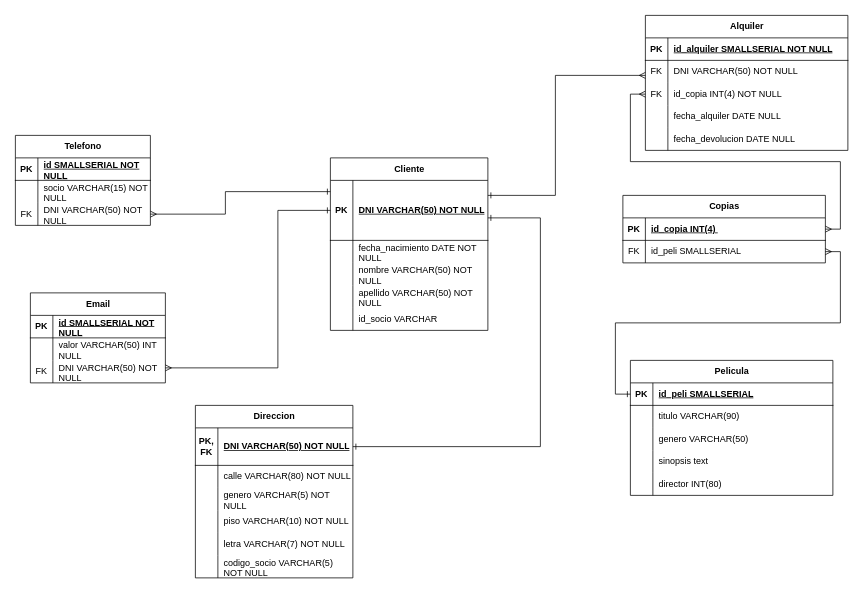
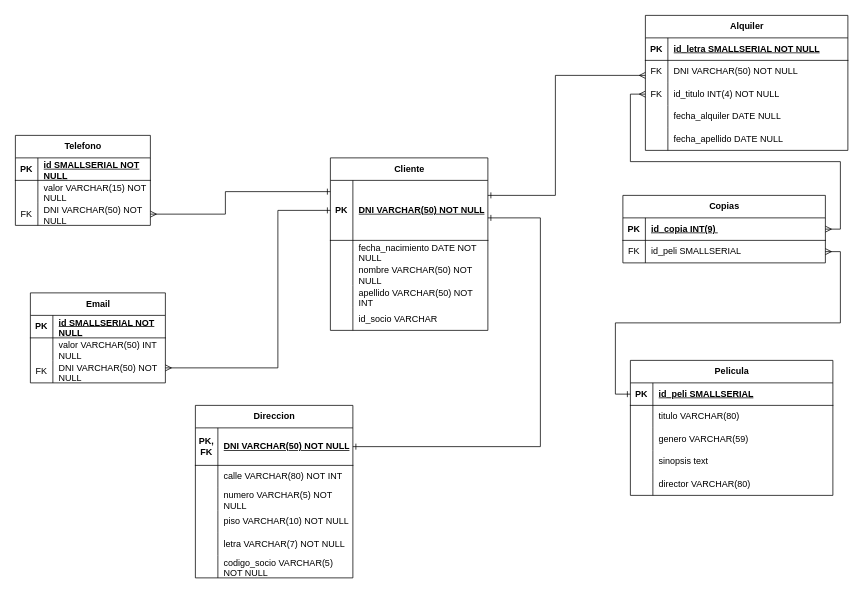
- <mxCell id="21" value="id_alquiler SMALLSERIAL NOT NULL" style="shape=partialRectangle;connectable=0;fillColor=none;top=0;left=0;bottom=0;right=0;align=left;spacingLeft=6;fontStyle=5;overflow=hidden;whiteSpace=wrap;html=1;" parent="19" vertex="1"><mxGeometry x="30" width="240" height="30" as="geometry"><mxRectangle width="240" height="30" as="alternateBounds" /></mxGeometry></mxCell>
+ <mxCell id="21" value="id_letra SMALLSERIAL NOT NULL" style="shape=partialRectangle;connectable=0;fillColor=none;top=0;left=0;bottom=0;right=0;align=left;spacingLeft=6;fontStyle=5;overflow=hidden;whiteSpace=wrap;html=1;" parent="19" vertex="1"><mxGeometry x="30" width="240" height="30" as="geometry"><mxRectangle width="240" height="30" as="alternateBounds" /></mxGeometry></mxCell>
- <mxCell id="27" value="id_copia INT(4) NOT NULL" style="shape=partialRectangle;connectable=0;fillColor=none;top=0;left=0;bottom=0;right=0;align=left;spacingLeft=6;overflow=hidden;whiteSpace=wrap;html=1;" parent="25" vertex="1"><mxGeometry x="30" width="240" height="30" as="geometry"><mxRectangle width="240" height="30" as="alternateBounds" /></mxGeometry></mxCell>
+ <mxCell id="27" value="id_titulo INT(4) NOT NULL" style="shape=partialRectangle;connectable=0;fillColor=none;top=0;left=0;bottom=0;right=0;align=left;spacingLeft=6;overflow=hidden;whiteSpace=wrap;html=1;" parent="25" vertex="1"><mxGeometry x="30" width="240" height="30" as="geometry"><mxRectangle width="240" height="30" as="alternateBounds" /></mxGeometry></mxCell>
- <mxCell id="33" value="fecha_devolucion DATE NULL" style="shape=partialRectangle;connectable=0;fillColor=none;top=0;left=0;bottom=0;right=0;align=left;spacingLeft=6;overflow=hidden;whiteSpace=wrap;html=1;" parent="31" vertex="1"><mxGeometry x="30" width="240" height="30" as="geometry"><mxRectangle width="240" height="30" as="alternateBounds" /></mxGeometry></mxCell>
+ <mxCell id="33" value="fecha_apellido DATE NULL" style="shape=partialRectangle;connectable=0;fillColor=none;top=0;left=0;bottom=0;right=0;align=left;spacingLeft=6;overflow=hidden;whiteSpace=wrap;html=1;" parent="31" vertex="1"><mxGeometry x="30" width="240" height="30" as="geometry"><mxRectangle width="240" height="30" as="alternateBounds" /></mxGeometry></mxCell>
- <mxCell id="42" value="socio VARCHAR(15) NOT NULL" style="shape=partialRectangle;connectable=0;fillColor=none;top=0;left=0;bottom=0;right=0;align=left;spacingLeft=6;overflow=hidden;whiteSpace=wrap;html=1;" parent="40" vertex="1"><mxGeometry x="30" width="150" height="30" as="geometry"><mxRectangle width="150" height="30" as="alternateBounds" /></mxGeometry></mxCell>
+ <mxCell id="42" value="valor VARCHAR(15) NOT NULL" style="shape=partialRectangle;connectable=0;fillColor=none;top=0;left=0;bottom=0;right=0;align=left;spacingLeft=6;overflow=hidden;whiteSpace=wrap;html=1;" parent="40" vertex="1"><mxGeometry x="30" width="150" height="30" as="geometry"><mxRectangle width="150" height="30" as="alternateBounds" /></mxGeometry></mxCell>
- <mxCell id="97" value="id_copia INT(4)&amp;nbsp;" style="shape=partialRectangle;connectable=0;fillColor=none;top=0;left=0;bottom=0;right=0;align=left;spacingLeft=6;fontStyle=5;overflow=hidden;whiteSpace=wrap;html=1;" vertex="1" parent="95"><mxGeometry x="30" width="240" height="30" as="geometry"><mxRectangle width="240" height="30" as="alternateBounds" /></mxGeometry></mxCell>
+ <mxCell id="97" value="id_copia INT(9)&amp;nbsp;" style="shape=partialRectangle;connectable=0;fillColor=none;top=0;left=0;bottom=0;right=0;align=left;spacingLeft=6;fontStyle=5;overflow=hidden;whiteSpace=wrap;html=1;" vertex="1" parent="95"><mxGeometry x="30" width="240" height="30" as="geometry"><mxRectangle width="240" height="30" as="alternateBounds" /></mxGeometry></mxCell>
- <mxCell id="14" value="apellido VARCHAR(50) NOT NULL" style="shape=partialRectangle;connectable=0;fillColor=none;top=0;left=0;bottom=0;right=0;align=left;spacingLeft=6;overflow=hidden;whiteSpace=wrap;html=1;" parent="12" vertex="1"><mxGeometry x="30" width="180" height="30" as="geometry"><mxRectangle width="180" height="30" as="alternateBounds" /></mxGeometry></mxCell>
+ <mxCell id="14" value="apellido VARCHAR(50) NOT INT" style="shape=partialRectangle;connectable=0;fillColor=none;top=0;left=0;bottom=0;right=0;align=left;spacingLeft=6;overflow=hidden;whiteSpace=wrap;html=1;" parent="12" vertex="1"><mxGeometry x="30" width="180" height="30" as="geometry"><mxRectangle width="180" height="30" as="alternateBounds" /></mxGeometry></mxCell>
- <mxCell id="84" value="titulo VARCHAR(90)" style="shape=partialRectangle;connectable=0;fillColor=none;top=0;left=0;bottom=0;right=0;align=left;spacingLeft=6;overflow=hidden;whiteSpace=wrap;html=1;" vertex="1" parent="82"><mxGeometry x="30" width="240" height="30" as="geometry"><mxRectangle width="240" height="30" as="alternateBounds" /></mxGeometry></mxCell>
+ <mxCell id="84" value="titulo VARCHAR(80)" style="shape=partialRectangle;connectable=0;fillColor=none;top=0;left=0;bottom=0;right=0;align=left;spacingLeft=6;overflow=hidden;whiteSpace=wrap;html=1;" vertex="1" parent="82"><mxGeometry x="30" width="240" height="30" as="geometry"><mxRectangle width="240" height="30" as="alternateBounds" /></mxGeometry></mxCell>
- <mxCell id="87" value="genero VARCHAR(50)" style="shape=partialRectangle;connectable=0;fillColor=none;top=0;left=0;bottom=0;right=0;align=left;spacingLeft=6;overflow=hidden;whiteSpace=wrap;html=1;" vertex="1" parent="85"><mxGeometry x="30" width="240" height="30" as="geometry"><mxRectangle width="240" height="30" as="alternateBounds" /></mxGeometry></mxCell>
+ <mxCell id="87" value="genero VARCHAR(59)" style="shape=partialRectangle;connectable=0;fillColor=none;top=0;left=0;bottom=0;right=0;align=left;spacingLeft=6;overflow=hidden;whiteSpace=wrap;html=1;" vertex="1" parent="85"><mxGeometry x="30" width="240" height="30" as="geometry"><mxRectangle width="240" height="30" as="alternateBounds" /></mxGeometry></mxCell>
- <mxCell id="64" value="calle VARCHAR(80) NOT NULL" style="shape=partialRectangle;connectable=0;fillColor=none;top=0;left=0;bottom=0;right=0;align=left;spacingLeft=6;overflow=hidden;whiteSpace=wrap;html=1;" parent="62" vertex="1"><mxGeometry x="30" width="180" height="30" as="geometry"><mxRectangle width="180" height="30" as="alternateBounds" /></mxGeometry></mxCell>
+ <mxCell id="64" value="calle VARCHAR(80) NOT INT" style="shape=partialRectangle;connectable=0;fillColor=none;top=0;left=0;bottom=0;right=0;align=left;spacingLeft=6;overflow=hidden;whiteSpace=wrap;html=1;" parent="62" vertex="1"><mxGeometry x="30" width="180" height="30" as="geometry"><mxRectangle width="180" height="30" as="alternateBounds" /></mxGeometry></mxCell>
- <mxCell id="93" value="director INT(80)" style="shape=partialRectangle;connectable=0;fillColor=none;top=0;left=0;bottom=0;right=0;align=left;spacingLeft=6;overflow=hidden;whiteSpace=wrap;html=1;" vertex="1" parent="91"><mxGeometry x="30" width="240" height="30" as="geometry"><mxRectangle width="240" height="30" as="alternateBounds" /></mxGeometry></mxCell>
+ <mxCell id="93" value="director VARCHAR(80)" style="shape=partialRectangle;connectable=0;fillColor=none;top=0;left=0;bottom=0;right=0;align=left;spacingLeft=6;overflow=hidden;whiteSpace=wrap;html=1;" vertex="1" parent="91"><mxGeometry x="30" width="240" height="30" as="geometry"><mxRectangle width="240" height="30" as="alternateBounds" /></mxGeometry></mxCell>
- <mxCell id="67" value="genero VARCHAR(5) NOT NULL" style="shape=partialRectangle;connectable=0;fillColor=none;top=0;left=0;bottom=0;right=0;align=left;spacingLeft=6;overflow=hidden;whiteSpace=wrap;html=1;" parent="65" vertex="1"><mxGeometry x="30" width="180" height="30" as="geometry"><mxRectangle width="180" height="30" as="alternateBounds" /></mxGeometry></mxCell>
+ <mxCell id="67" value="numero VARCHAR(5) NOT NULL" style="shape=partialRectangle;connectable=0;fillColor=none;top=0;left=0;bottom=0;right=0;align=left;spacingLeft=6;overflow=hidden;whiteSpace=wrap;html=1;" parent="65" vertex="1"><mxGeometry x="30" width="180" height="30" as="geometry"><mxRectangle width="180" height="30" as="alternateBounds" /></mxGeometry></mxCell>
